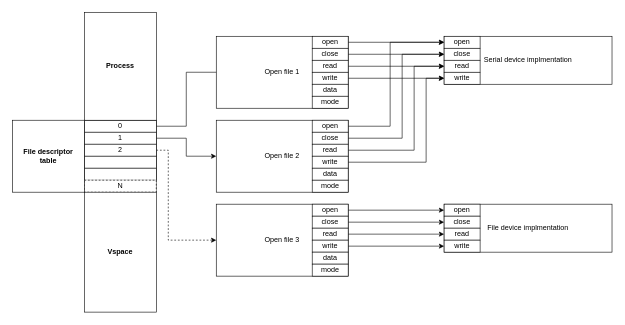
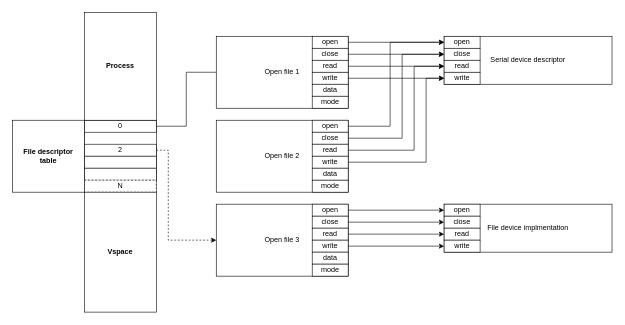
- <mxCell id="11" value="Serial device implmentation" style="rounded=0;whiteSpace=wrap;html=1;" parent="1" vertex="1"><mxGeometry x="740" y="60" width="280" height="80" as="geometry" /></mxCell>
+ <mxCell id="11" value="Serial device descriptor" style="rounded=0;whiteSpace=wrap;html=1;" parent="1" vertex="1"><mxGeometry x="740" y="60" width="280" height="80" as="geometry" /></mxCell>
- <mxCell id="49" value="1" style="rounded=0;whiteSpace=wrap;html=1;" parent="1" vertex="1"><mxGeometry x="140" y="220" width="120" height="20" as="geometry" /></mxCell>
- <mxCell id="48" style="edgeStyle=orthogonalEdgeStyle;rounded=0;orthogonalLoop=1;jettySize=auto;html=1;entryX=0;entryY=0.5;entryDx=0;entryDy=0;" parent="1" source="49" target="18" edge="1"><mxGeometry relative="1" as="geometry" /></mxCell>
